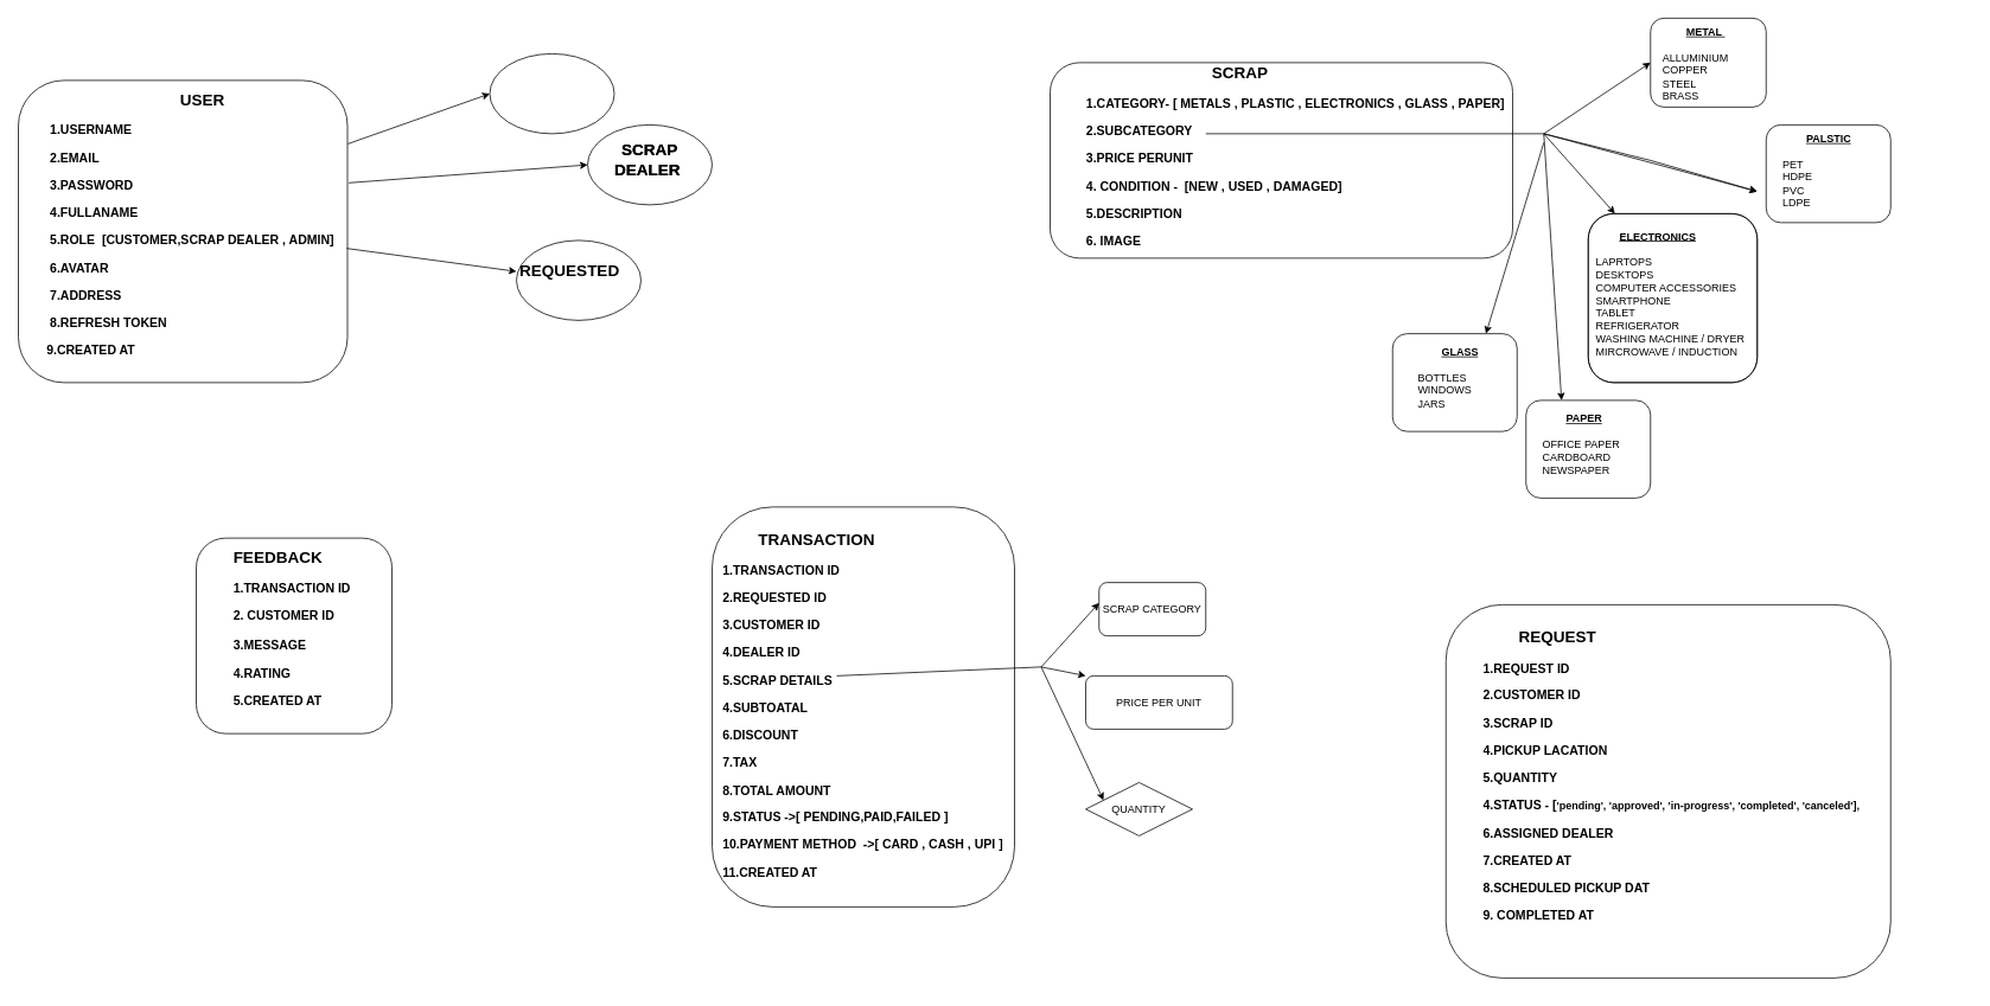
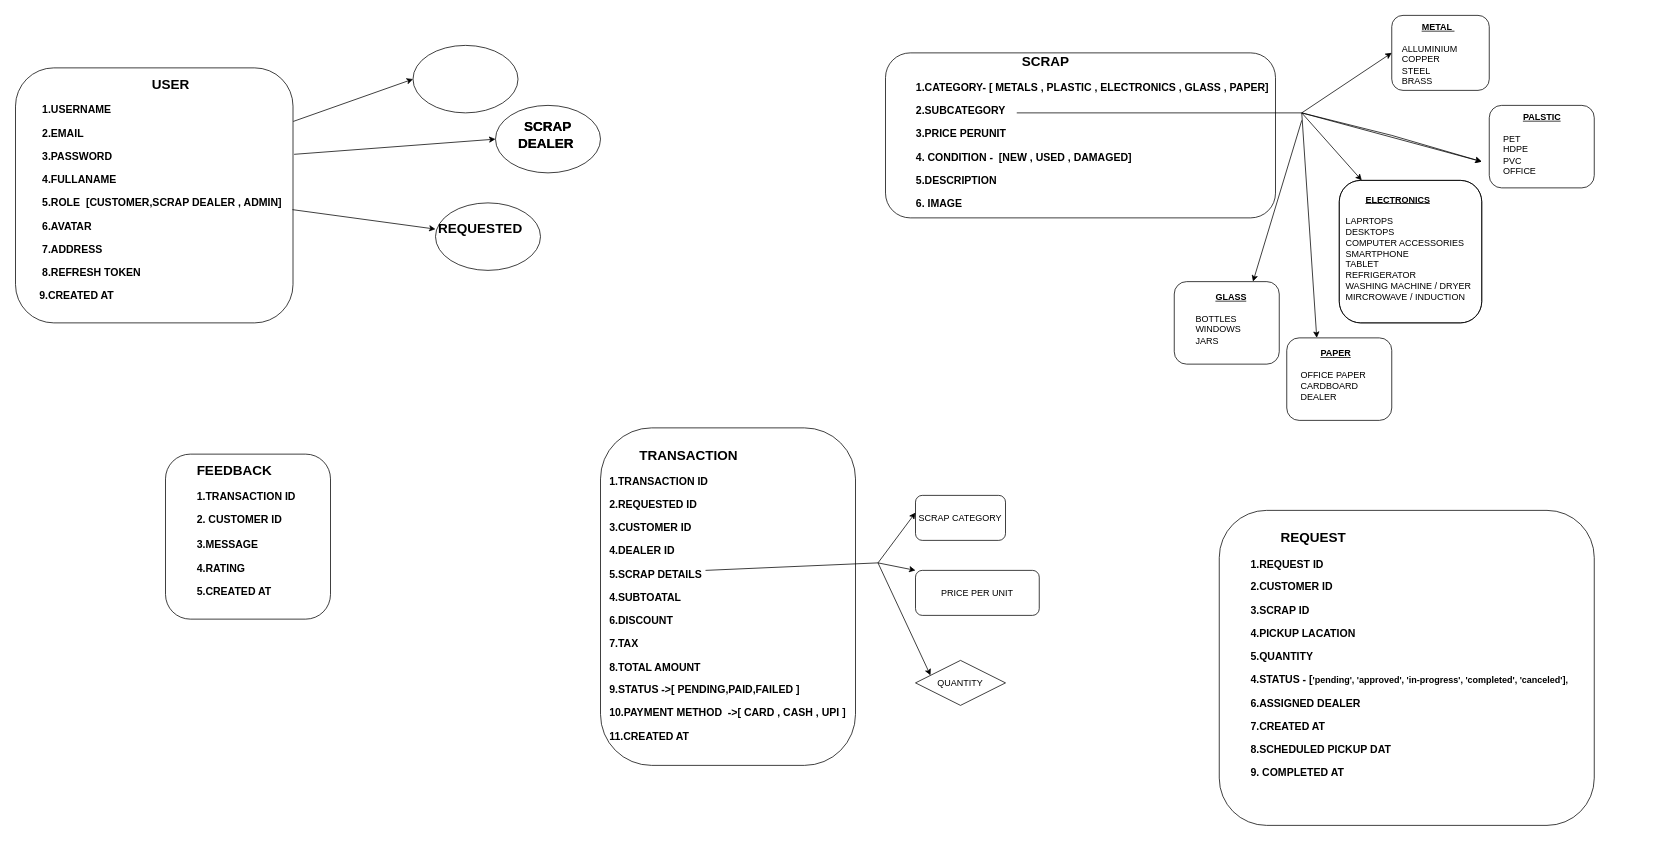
- <mxCell id="16" value="&lt;h3 style=&quot;margin-top: 0px;&quot;&gt;&lt;span style=&quot;font-size: 12px;&quot;&gt;&amp;nbsp; &amp;nbsp; &amp;nbsp; &amp;nbsp; &amp;nbsp; &amp;nbsp; &amp;nbsp; &amp;nbsp; &lt;u&gt;PALSTIC&lt;/u&gt;&lt;/span&gt;&lt;/h3&gt;&lt;div&gt;&lt;span style=&quot;white-space: pre;&quot;&gt;&#09;&lt;/span&gt;PET&lt;br&gt;&lt;/div&gt;&lt;div&gt;&lt;span style=&quot;white-space: pre;&quot;&gt;&#09;&lt;/span&gt;HDPE&lt;br&gt;&lt;/div&gt;&lt;div&gt;&lt;span style=&quot;white-space: pre;&quot;&gt;&#09;&lt;/span&gt;PVC&lt;br&gt;&lt;/div&gt;&lt;div&gt;&lt;span style=&quot;white-space: pre;&quot;&gt;&#09;&lt;/span&gt;LDPE&lt;br&gt;&lt;/div&gt;" style="text;html=1;whiteSpace=wrap;overflow=hidden;rounded=0;" parent="1" vertex="1"><mxGeometry x="1975" y="140" width="180" height="100" as="geometry" /></mxCell>
+ <mxCell id="16" value="&lt;h3 style=&quot;margin-top: 0px;&quot;&gt;&lt;span style=&quot;font-size: 12px;&quot;&gt;&amp;nbsp; &amp;nbsp; &amp;nbsp; &amp;nbsp; &amp;nbsp; &amp;nbsp; &amp;nbsp; &amp;nbsp; &lt;u&gt;PALSTIC&lt;/u&gt;&lt;/span&gt;&lt;/h3&gt;&lt;div&gt;&lt;span style=&quot;white-space: pre;&quot;&gt;&#09;&lt;/span&gt;PET&lt;br&gt;&lt;/div&gt;&lt;div&gt;&lt;span style=&quot;white-space: pre;&quot;&gt;&#09;&lt;/span&gt;HDPE&lt;br&gt;&lt;/div&gt;&lt;div&gt;&lt;span style=&quot;white-space: pre;&quot;&gt;&#09;&lt;/span&gt;PVC&lt;br&gt;&lt;/div&gt;&lt;div&gt;&lt;span style=&quot;white-space: pre;&quot;&gt;&#09;&lt;/span&gt;OFFICE&lt;br&gt;&lt;/div&gt;" style="text;html=1;whiteSpace=wrap;overflow=hidden;rounded=0;" parent="1" vertex="1"><mxGeometry x="1975" y="140" width="180" height="100" as="geometry" /></mxCell>
- <mxCell id="19" value="&lt;h3 style=&quot;margin-top: 0px;&quot;&gt;&lt;span style=&quot;font-size: 12px;&quot;&gt;&amp;nbsp; &amp;nbsp; &amp;nbsp; &amp;nbsp; &amp;nbsp; &amp;nbsp; &amp;nbsp; &amp;nbsp; &lt;u&gt;PAPER&lt;/u&gt;&lt;/span&gt;&lt;/h3&gt;&lt;div&gt;&lt;span style=&quot;white-space: pre;&quot;&gt;&#09;&lt;/span&gt;OFFICE PAPER&lt;br&gt;&lt;/div&gt;&lt;div&gt;&lt;span style=&quot;white-space: pre;&quot;&gt;&#09;&lt;/span&gt;CARDBOARD&lt;br&gt;&lt;/div&gt;&lt;div&gt;&lt;span style=&quot;white-space: pre;&quot;&gt;&#09;&lt;/span&gt;NEWSPAPER&lt;/div&gt;" style="text;html=1;whiteSpace=wrap;overflow=hidden;rounded=0;" parent="1" vertex="1"><mxGeometry x="1705" y="455" width="180" height="100" as="geometry" /></mxCell>
+ <mxCell id="19" value="&lt;h3 style=&quot;margin-top: 0px;&quot;&gt;&lt;span style=&quot;font-size: 12px;&quot;&gt;&amp;nbsp; &amp;nbsp; &amp;nbsp; &amp;nbsp; &amp;nbsp; &amp;nbsp; &amp;nbsp; &amp;nbsp; &lt;u&gt;PAPER&lt;/u&gt;&lt;/span&gt;&lt;/h3&gt;&lt;div&gt;&lt;span style=&quot;white-space: pre;&quot;&gt;&#09;&lt;/span&gt;OFFICE PAPER&lt;br&gt;&lt;/div&gt;&lt;div&gt;&lt;span style=&quot;white-space: pre;&quot;&gt;&#09;&lt;/span&gt;CARDBOARD&lt;br&gt;&lt;/div&gt;&lt;div&gt;&lt;span style=&quot;white-space: pre;&quot;&gt;&#09;&lt;/span&gt;DEALER&lt;/div&gt;" style="text;html=1;whiteSpace=wrap;overflow=hidden;rounded=0;" parent="1" vertex="1"><mxGeometry x="1705" y="455" width="180" height="100" as="geometry" /></mxCell>
- <mxCell id="38" value="SCRAP CATEGORY" style="rounded=1;whiteSpace=wrap;html=1;" parent="1" vertex="1"><mxGeometry x="1235" y="655" width="120" height="60" as="geometry" /></mxCell>
+ <mxCell id="38" value="SCRAP CATEGORY" style="rounded=1;whiteSpace=wrap;html=1;" parent="1" vertex="1"><mxGeometry x="1220" y="660" width="120" height="60" as="geometry" /></mxCell>
